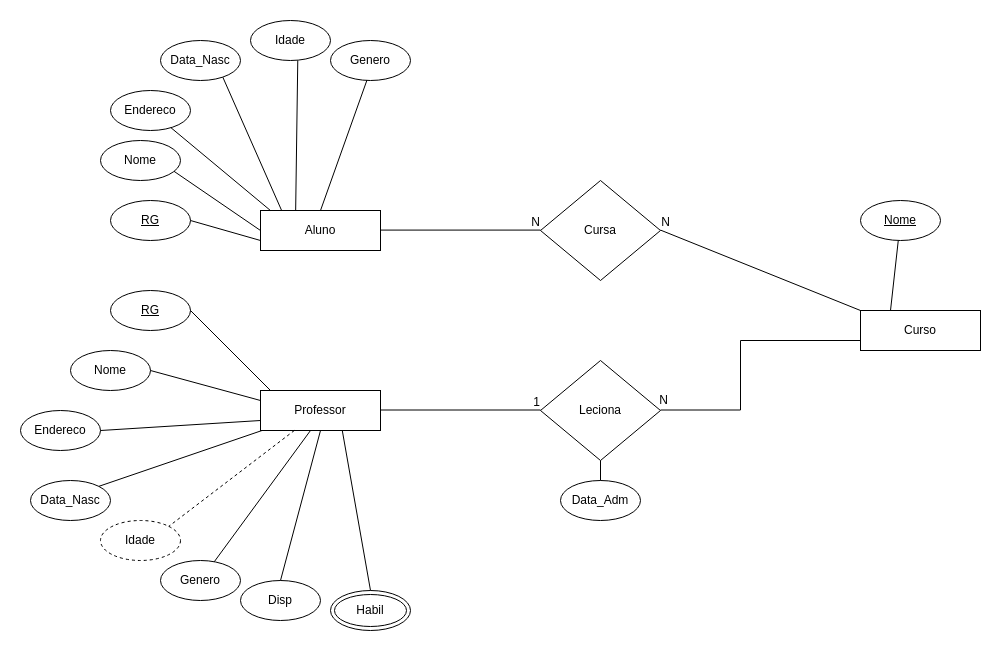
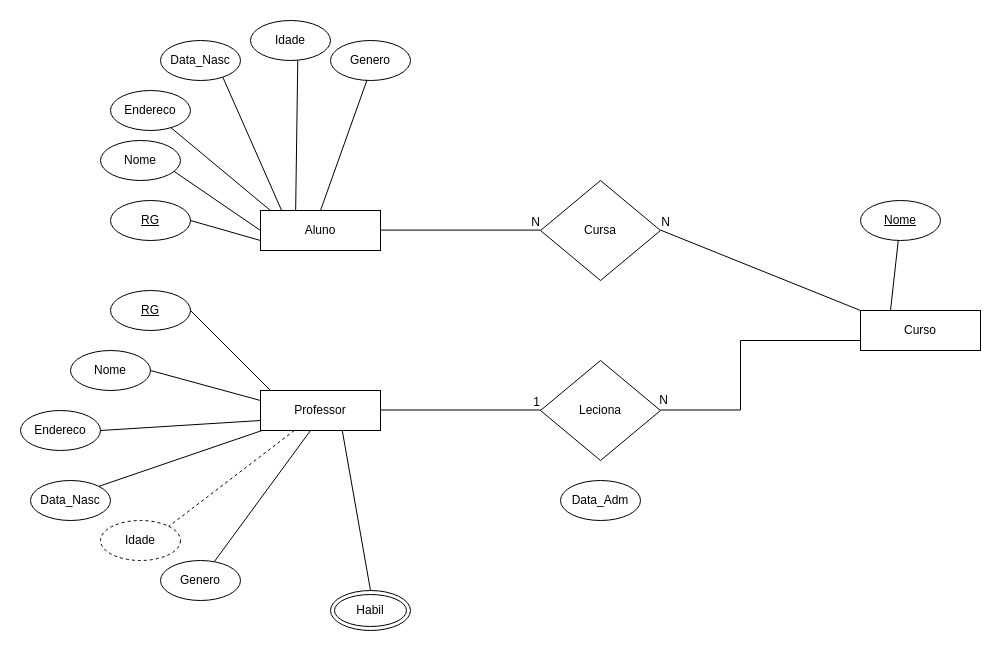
- <mxCell id="32" value="" style="endArrow=none;html=1;rounded=0;entryX=0.5;entryY=1;entryDx=0;entryDy=0;" parent="1" source="22" edge="1" target="4"><mxGeometry relative="1" as="geometry"><mxPoint x="140" y="490" as="sourcePoint" /><mxPoint x="370" y="430" as="targetPoint" /></mxGeometry></mxCell>
- <mxCell id="30" value="" style="endArrow=none;html=1;rounded=0;entryX=0.5;entryY=0;entryDx=0;entryDy=0;exitX=0.5;exitY=1;exitDx=0;exitDy=0;" parent="1" source="5" target="20" edge="1"><mxGeometry relative="1" as="geometry"><mxPoint x="210" y="490" as="sourcePoint" /><mxPoint x="370" y="490" as="targetPoint" /></mxGeometry></mxCell>
- <mxCell id="20" value="Disp" style="ellipse;whiteSpace=wrap;html=1;align=center;" parent="1" vertex="1"><mxGeometry x="240" y="580" width="80" height="40" as="geometry" /></mxCell>
